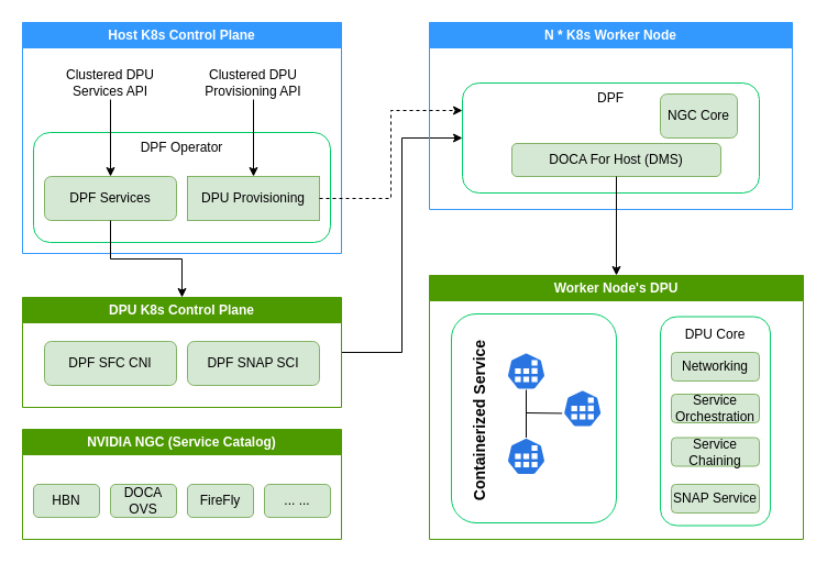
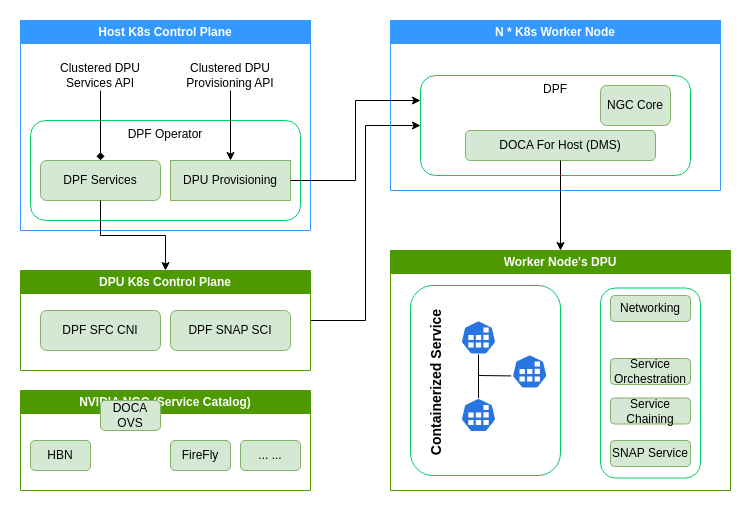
- <mxCell id="24" style="edgeStyle=orthogonalEdgeStyle;rounded=0;orthogonalLoop=1;jettySize=auto;html=1;exitX=1;exitY=0.5;exitDx=0;exitDy=0;entryX=0;entryY=0.25;entryDx=0;entryDy=0;dashed=1;" parent="1" source="5" target="21" edge="1"><mxGeometry relative="1" as="geometry" /></mxCell>
+ <mxCell id="24" style="edgeStyle=orthogonalEdgeStyle;rounded=0;orthogonalLoop=1;jettySize=auto;html=1;exitX=1;exitY=0.5;exitDx=0;exitDy=0;entryX=0;entryY=0.25;entryDx=0;entryDy=0;" parent="1" source="5" target="21" edge="1"><mxGeometry relative="1" as="geometry" /></mxCell>
- <mxCell id="6" style="edgeStyle=orthogonalEdgeStyle;rounded=0;orthogonalLoop=1;jettySize=auto;html=1;entryX=0.5;entryY=0;entryDx=0;entryDy=0;" parent="2" source="7" target="4" edge="1"><mxGeometry relative="1" as="geometry" /></mxCell>
+ <mxCell id="6" style="edgeStyle=orthogonalEdgeStyle;rounded=0;orthogonalLoop=1;jettySize=auto;html=1;entryX=0.5;entryY=0;entryDx=0;entryDy=0;endArrow=diamond;" parent="2" source="7" target="4" edge="1"><mxGeometry relative="1" as="geometry" /></mxCell>
- <mxCell id="33" value="Networking" style="rounded=1;whiteSpace=wrap;html=1;fillColor=#d5e8d4;strokeColor=#82b366;" parent="25" vertex="1"><mxGeometry x="220" y="70" width="80" height="26" as="geometry" /></mxCell>
+ <mxCell id="33" value="Networking" style="rounded=1;whiteSpace=wrap;html=1;fillColor=#d5e8d4;strokeColor=#82b366;" parent="25" vertex="1"><mxGeometry x="220" y="45" width="80" height="26" as="geometry" /></mxCell>
- <mxCell id="17" value="DOCA OVS" style="rounded=1;whiteSpace=wrap;html=1;fillColor=#d5e8d4;strokeColor=#82b366;" parent="15" vertex="1"><mxGeometry x="80" y="50" width="60" height="30" as="geometry" /></mxCell>
+ <mxCell id="17" value="DOCA OVS" style="rounded=1;whiteSpace=wrap;html=1;fillColor=#d5e8d4;strokeColor=#82b366;" parent="15" vertex="1"><mxGeometry x="80" y="10" width="60" height="30" as="geometry" /></mxCell>
